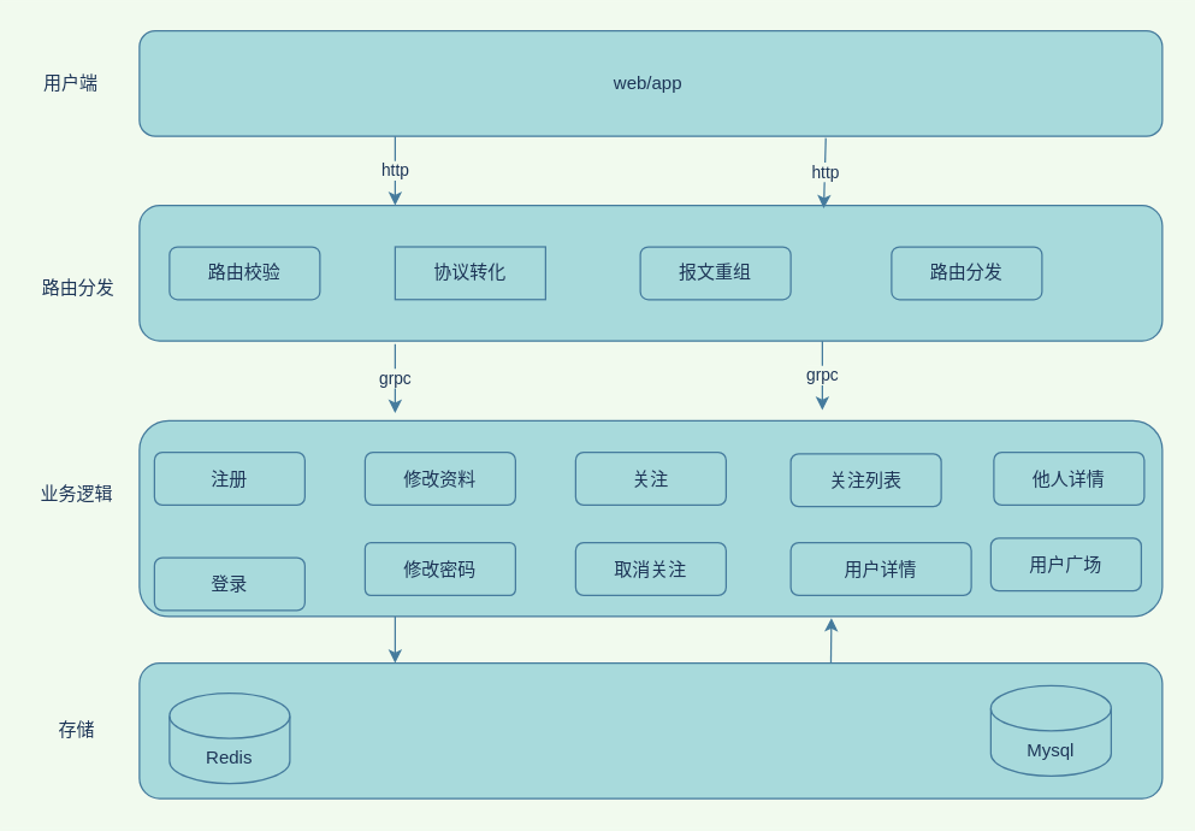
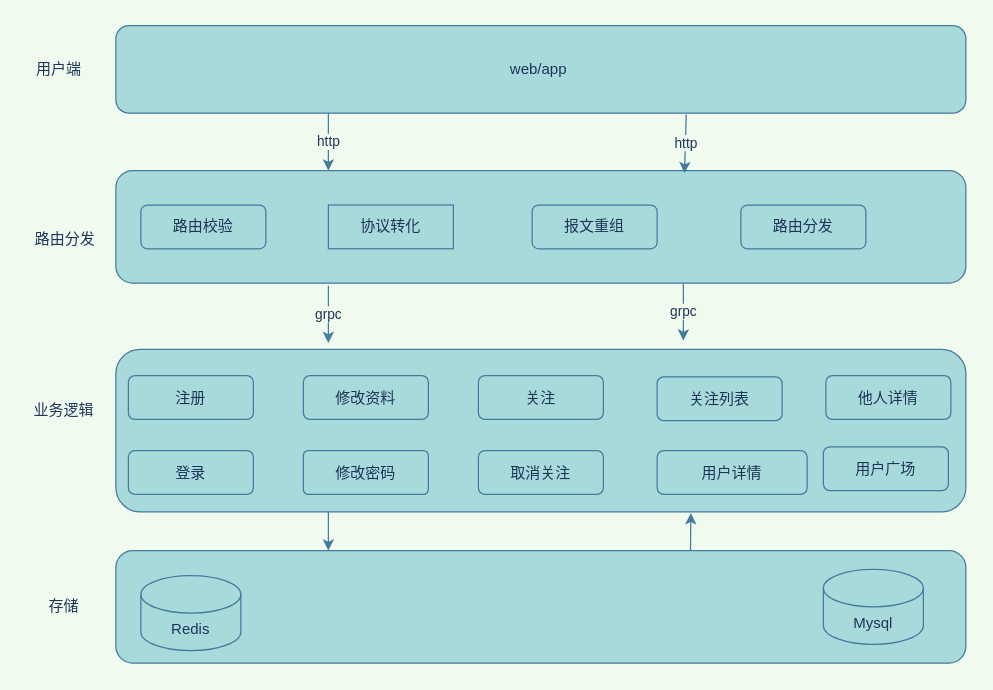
- <mxCell id="11" value="登录" style="rounded=1;whiteSpace=wrap;html=1;fillColor=#A8DADC;strokeColor=#457B9D;fontColor=#1D3557;" vertex="1" parent="1"><mxGeometry x="102" y="370" width="100" height="35" as="geometry" /></mxCell>
+ <mxCell id="11" value="登录" style="rounded=1;whiteSpace=wrap;html=1;fillColor=#A8DADC;strokeColor=#457B9D;fontColor=#1D3557;" vertex="1" parent="1"><mxGeometry x="102" y="360" width="100" height="35" as="geometry" /></mxCell>
